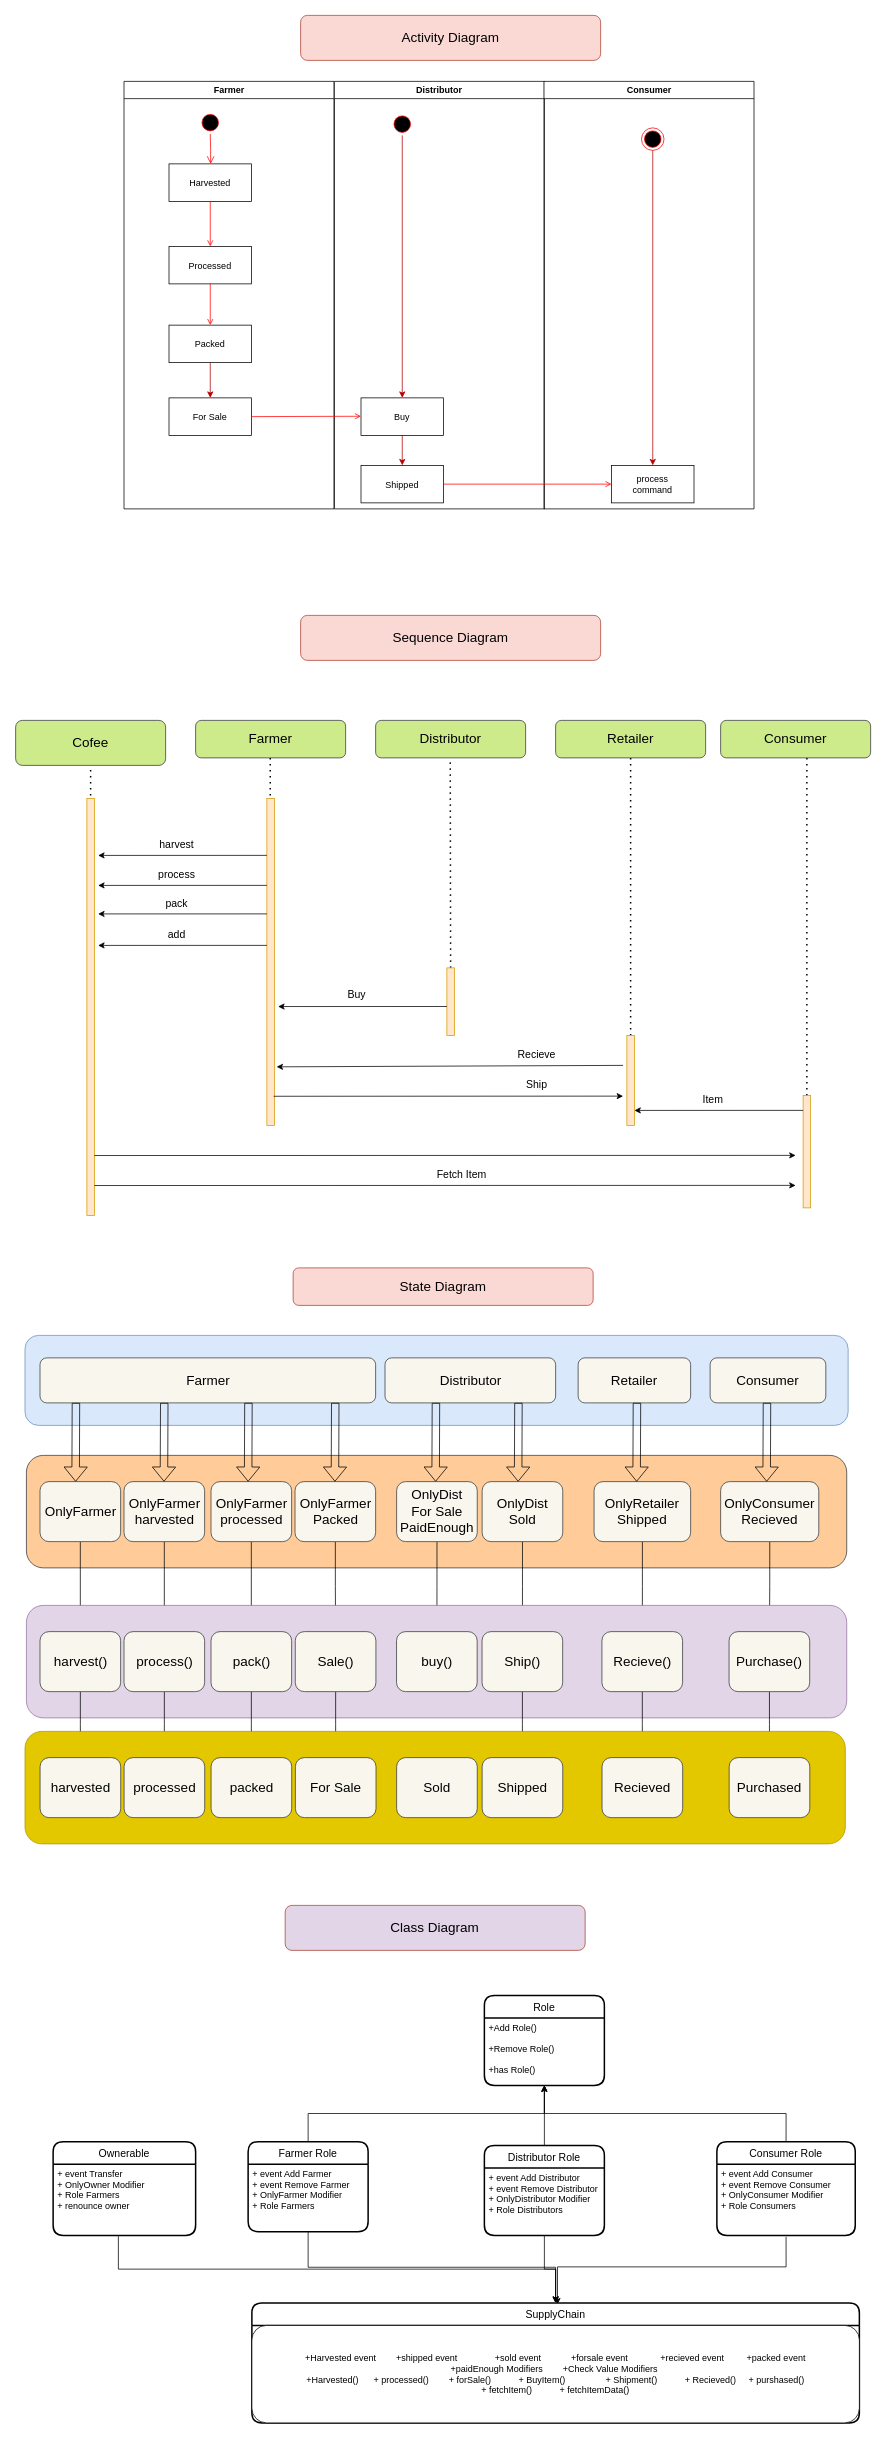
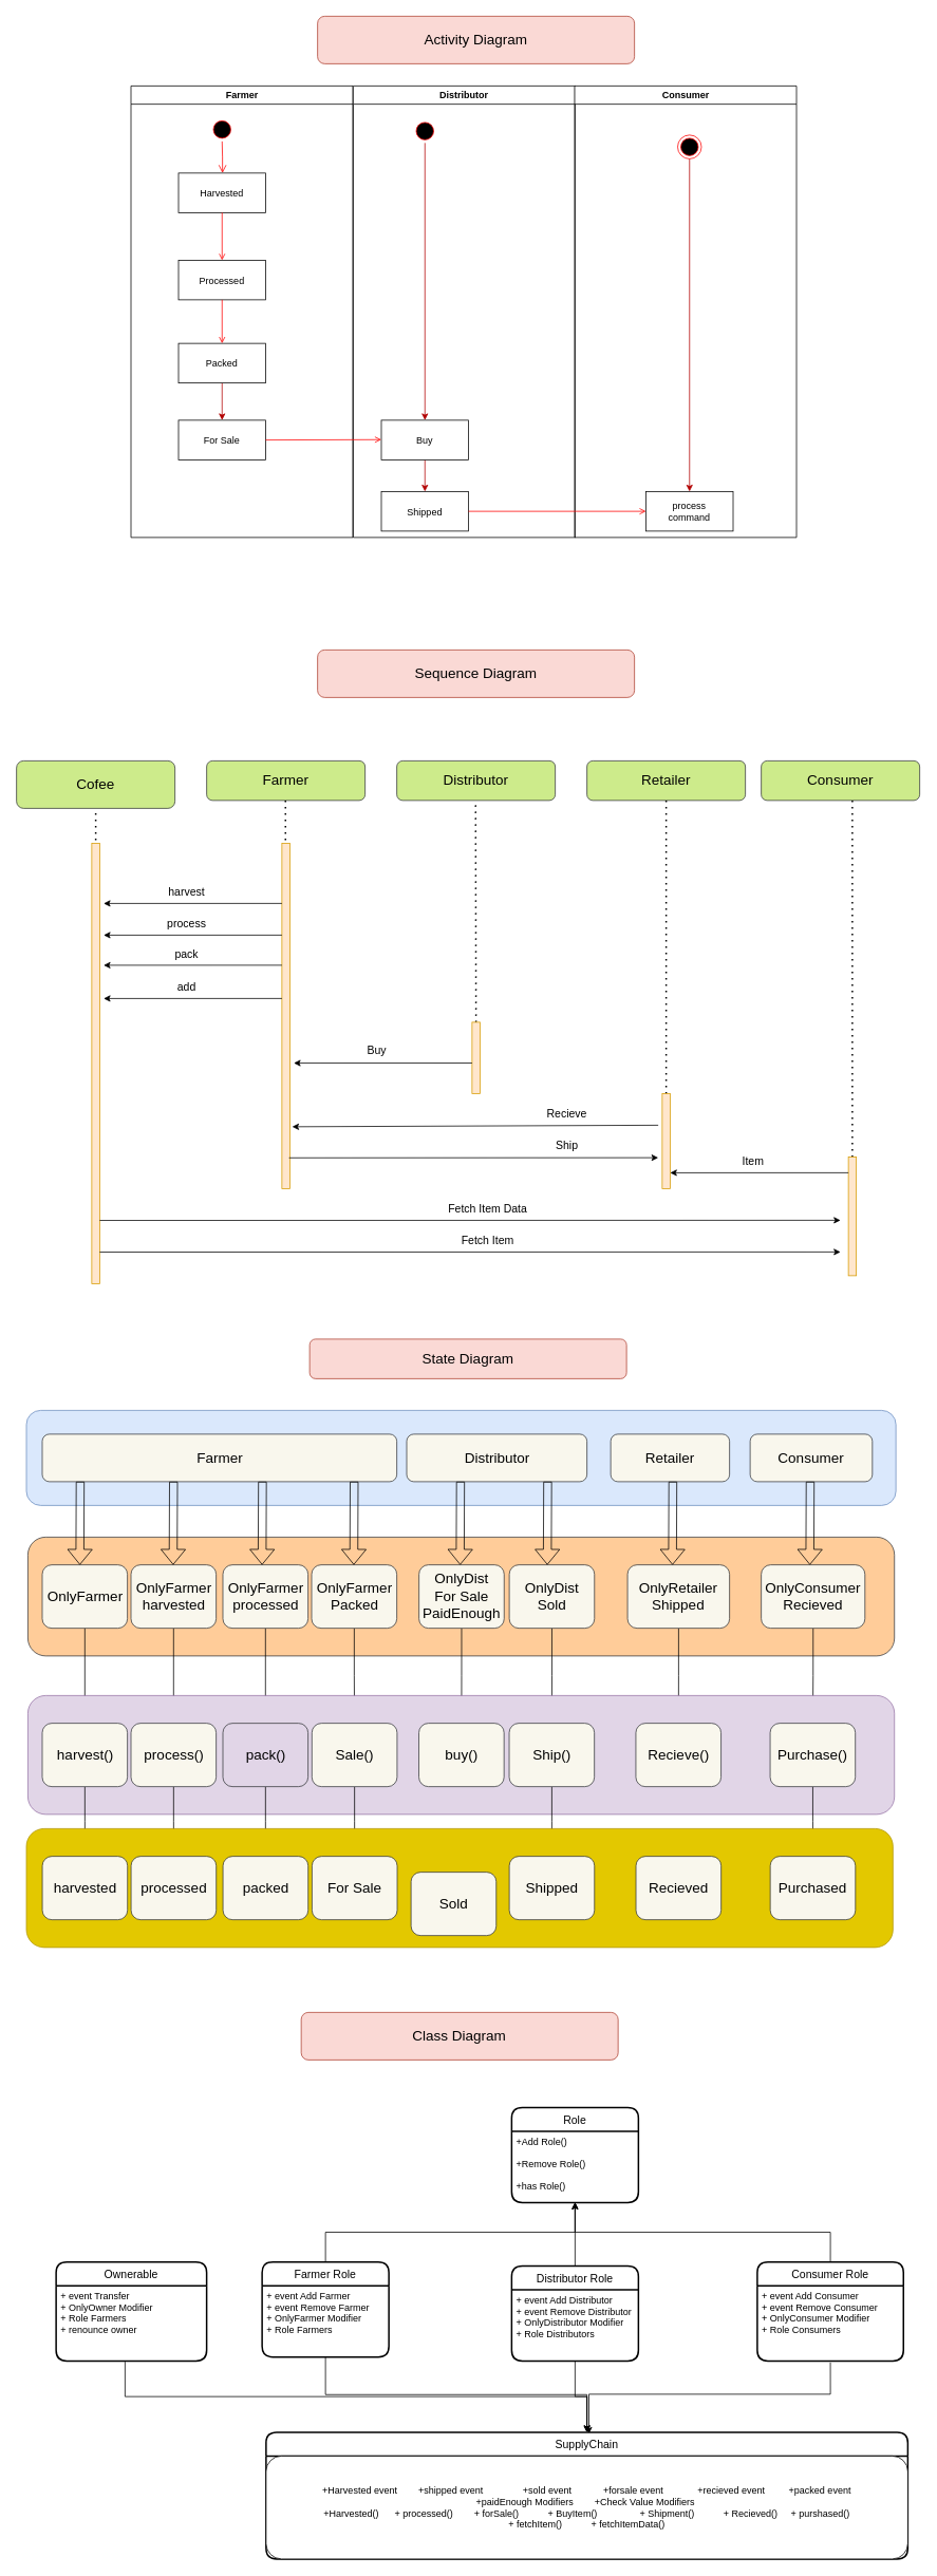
+ <mxCell id="59" value="&lt;font style=&quot;font-size: 14px&quot;&gt;Fetch Item Data&lt;/font&gt;" style="text;html=1;strokeColor=none;fillColor=none;align=center;verticalAlign=middle;whiteSpace=wrap;rounded=0;" vertex="1" parent="1"><mxGeometry x="560" y="1510" width="110" height="30" as="geometry" /></mxCell>
- <mxCell id="98" value="&lt;font style=&quot;font-size: 18px&quot;&gt;pack()&lt;/font&gt;" style="rounded=1;whiteSpace=wrap;html=1;fillColor=#f9f7ed;strokeColor=#36393d;" vertex="1" parent="1"><mxGeometry x="280.5" y="2175" width="107.5" height="80" as="geometry" /></mxCell>
+ <mxCell id="98" value="&lt;font style=&quot;font-size: 18px&quot;&gt;pack()&lt;/font&gt;" style="rounded=1;whiteSpace=wrap;html=1;fillColor=#e1d5e7;strokeColor=#36393d;" vertex="1" parent="1"><mxGeometry x="280.5" y="2175" width="107.5" height="80" as="geometry" /></mxCell>
- <mxCell id="104" style="edgeStyle=orthogonalEdgeStyle;rounded=0;orthogonalLoop=1;jettySize=auto;html=1;" edge="1" parent="1" source="105" target="115"><mxGeometry relative="1" as="geometry" /></mxCell>
- <mxCell id="113" value="&lt;span style=&quot;font-size: 18px&quot;&gt;Sold&lt;/span&gt;" style="rounded=1;whiteSpace=wrap;html=1;fillColor=#f9f7ed;strokeColor=#36393d;" vertex="1" parent="1"><mxGeometry x="528" y="2343" width="107.5" height="80" as="geometry" /></mxCell>
+ <mxCell id="113" value="&lt;span style=&quot;font-size: 18px&quot;&gt;Sold&lt;/span&gt;" style="rounded=1;whiteSpace=wrap;html=1;fillColor=#f9f7ed;strokeColor=#36393d;" vertex="1" parent="1"><mxGeometry x="518" y="2363" width="107.5" height="80" as="geometry" /></mxCell>
- <mxCell id="117" value="&lt;font style=&quot;font-size: 18px&quot;&gt;Class Diagram&lt;/font&gt;" style="rounded=1;whiteSpace=wrap;html=1;fillColor=#e1d5e7;strokeColor=#ae4132;" vertex="1" parent="1"><mxGeometry x="379.38" y="2540" width="400" height="60" as="geometry" /></mxCell>
+ <mxCell id="117" value="&lt;font style=&quot;font-size: 18px&quot;&gt;Class Diagram&lt;/font&gt;" style="rounded=1;whiteSpace=wrap;html=1;fillColor=#fad9d5;strokeColor=#ae4132;" vertex="1" parent="1"><mxGeometry x="379.38" y="2540" width="400" height="60" as="geometry" /></mxCell>
